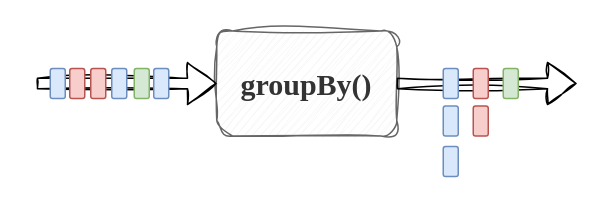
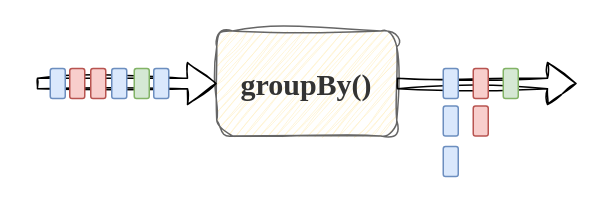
- <mxCell id="2" value="groupBy()" style="rounded=1;whiteSpace=wrap;html=1;sketch=1;hachureGap=4;jiggle=2;curveFitting=1;fontFamily=Architects Daughter;fontSource=https%3A%2F%2Ffonts.googleapis.com%2Fcss%3Ffamily%3DArchitects%2BDaughter;fontSize=20;fillColor=#f5f5f5;strokeColor=#666666;fontStyle=1;fontColor=#333333;" parent="1" vertex="1"><mxGeometry x="144" y="20" width="120" height="70" as="geometry" /></mxCell>
+ <mxCell id="2" value="groupBy()" style="rounded=1;whiteSpace=wrap;html=1;sketch=1;hachureGap=4;jiggle=2;curveFitting=1;fontFamily=Architects Daughter;fontSource=https%3A%2F%2Ffonts.googleapis.com%2Fcss%3Ffamily%3DArchitects%2BDaughter;fontSize=20;fillColor=#fff2cc;strokeColor=#666666;fontStyle=1;fontColor=#333333;" parent="1" vertex="1"><mxGeometry x="144" y="20" width="120" height="70" as="geometry" /></mxCell>
